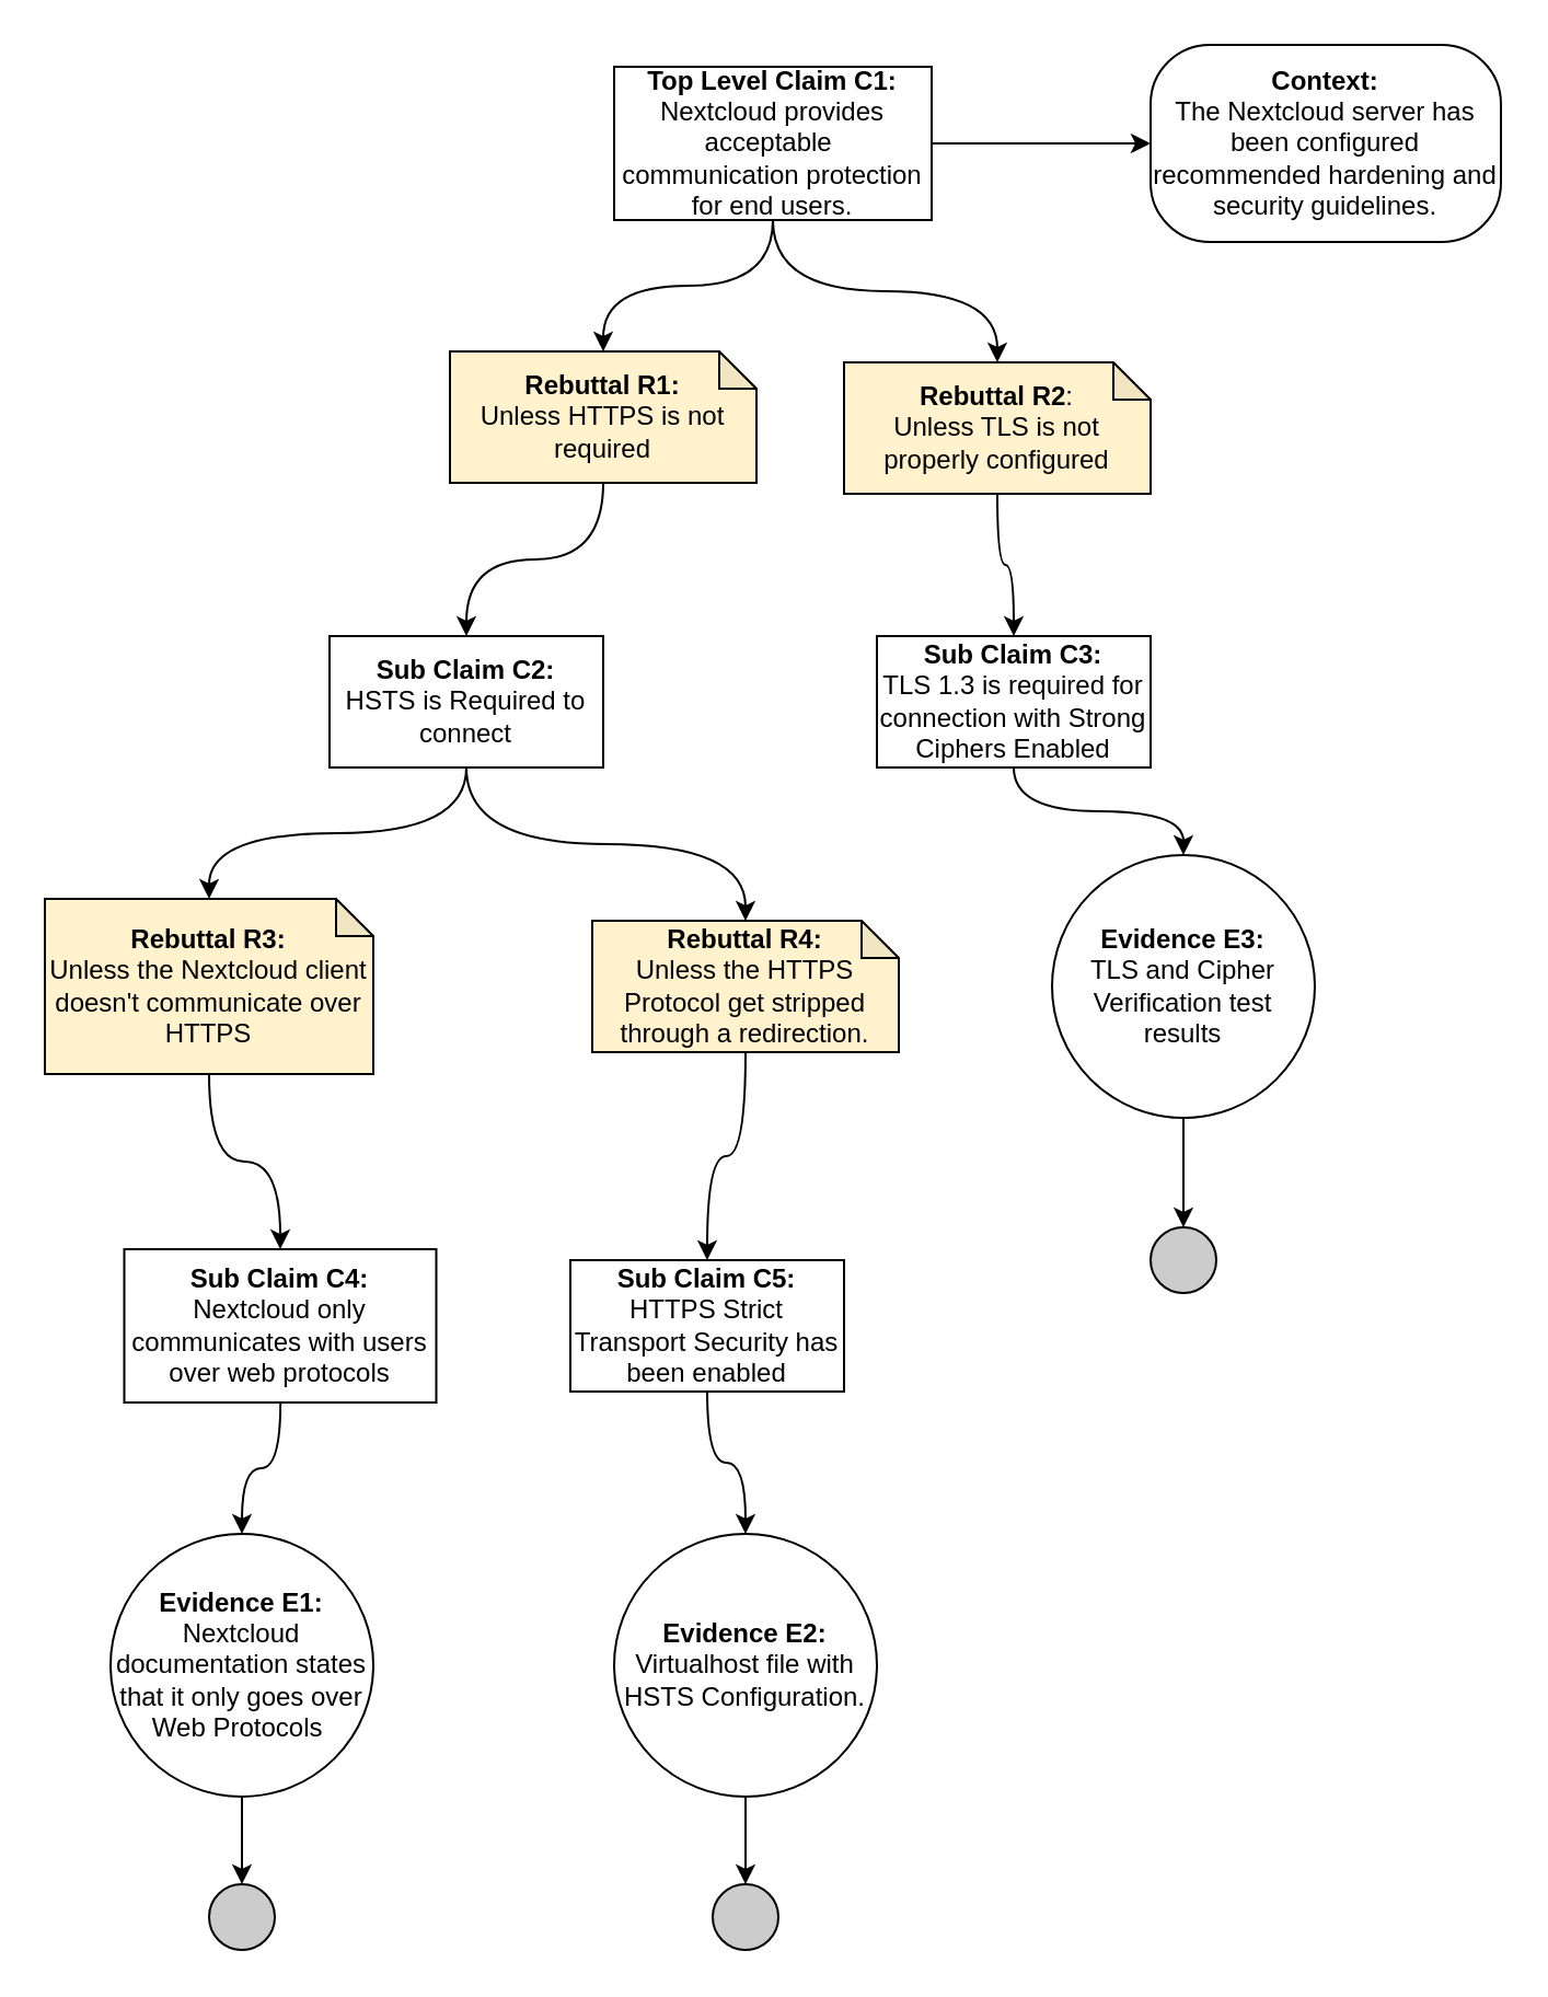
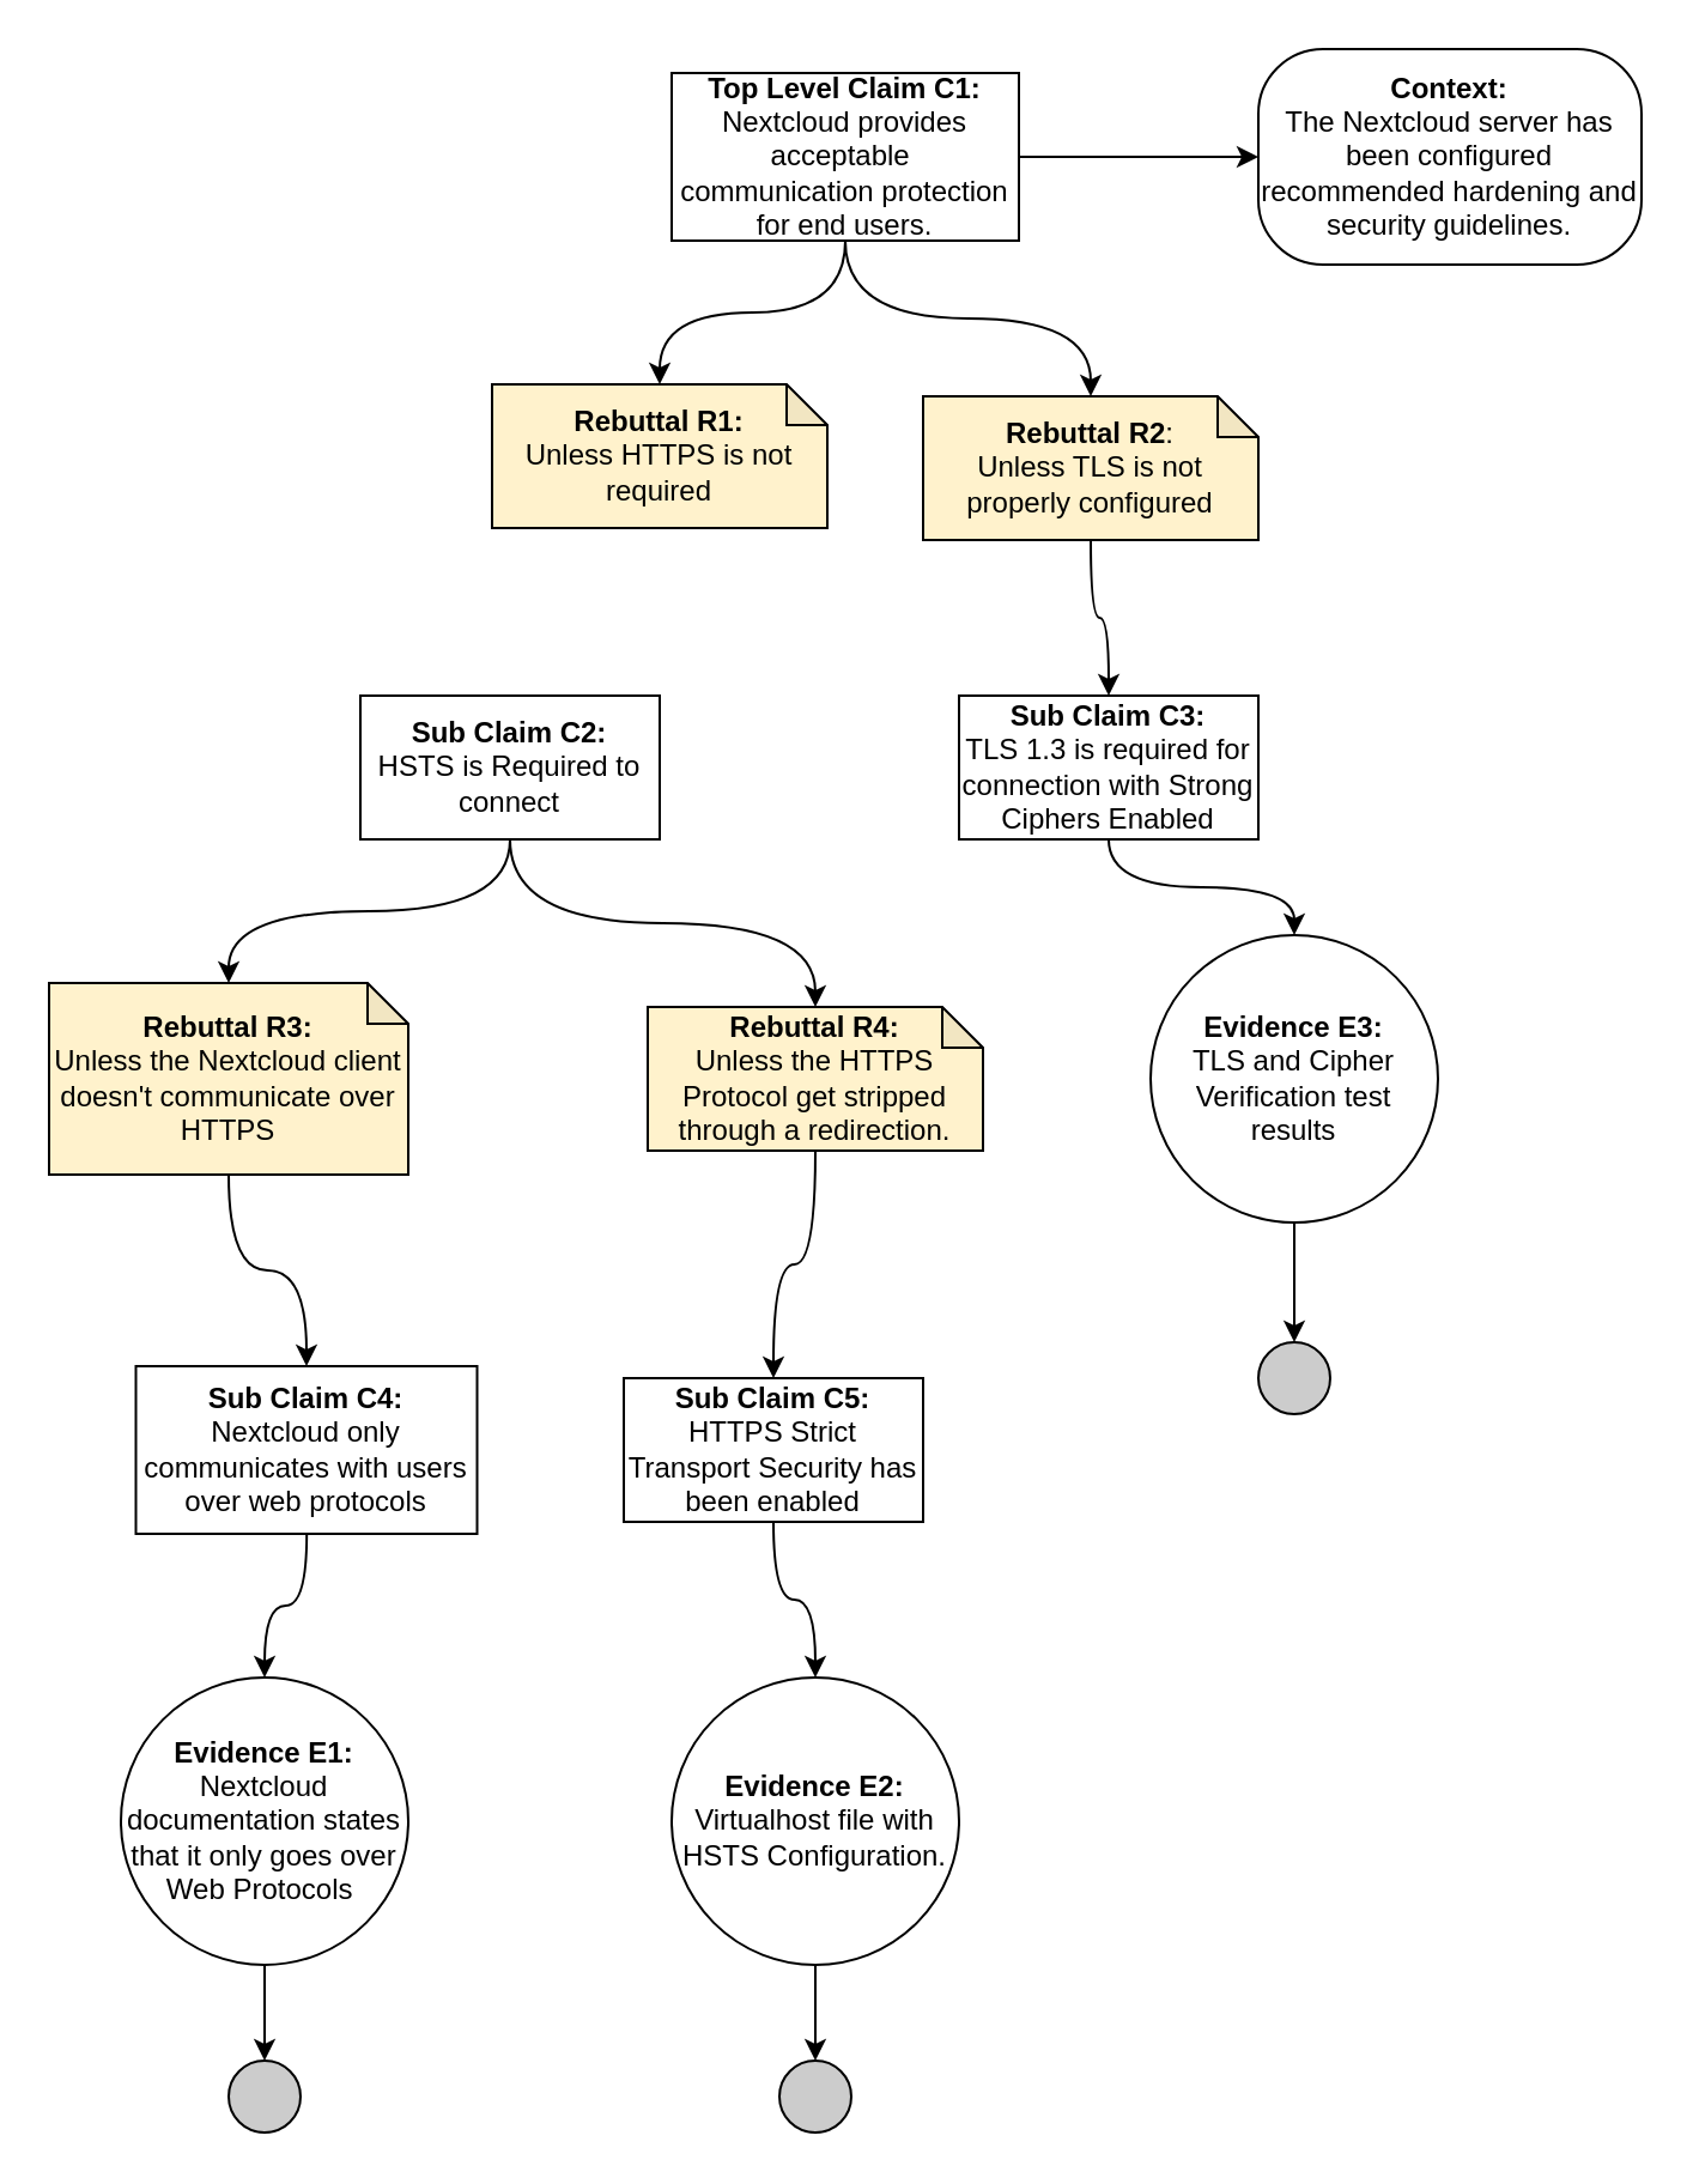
- <mxCell id="6" style="edgeStyle=orthogonalEdgeStyle;rounded=0;orthogonalLoop=1;jettySize=auto;html=1;entryX=0.5;entryY=0;entryDx=0;entryDy=0;curved=1;" parent="1" source="7" target="23" edge="1"><mxGeometry relative="1" as="geometry"><mxPoint x="330" y="320" as="targetPoint" /></mxGeometry></mxCell>
